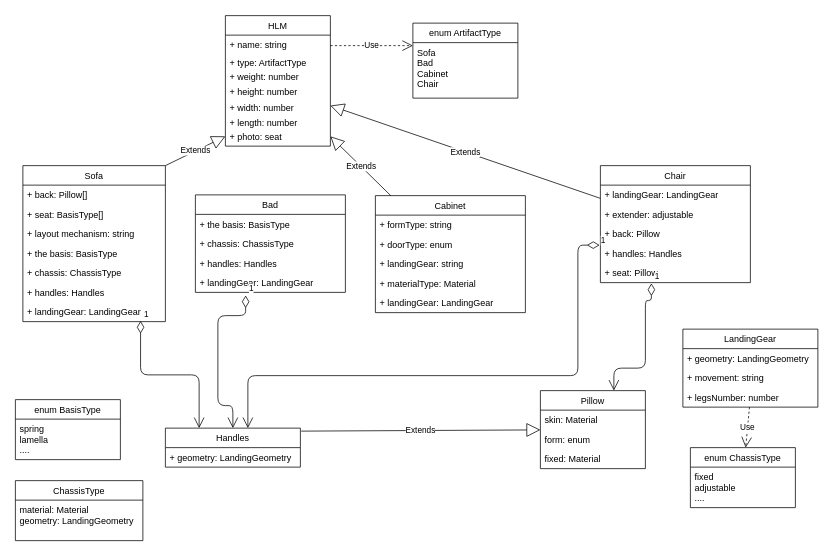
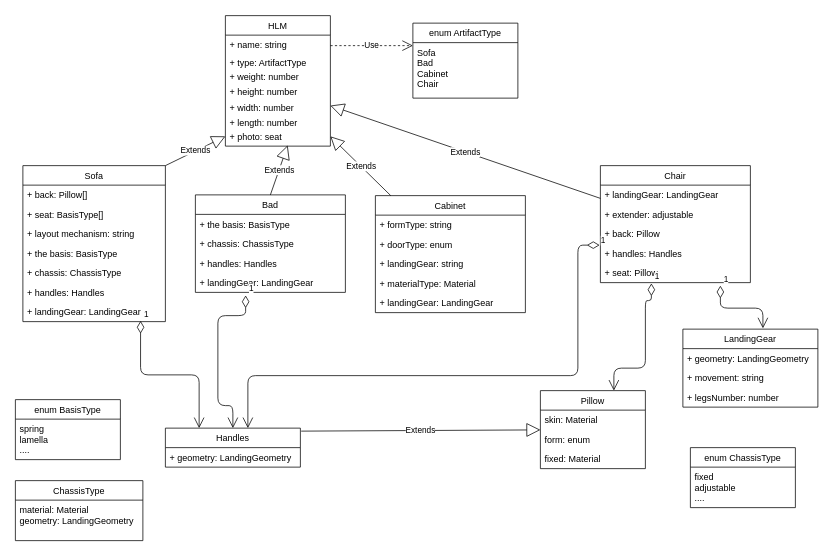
+ <mxCell id="24" value="Extends" style="endArrow=block;endSize=16;endFill=0;html=1;entryX=0.593;entryY=0.962;entryDx=0;entryDy=0;entryPerimeter=0;exitX=0.5;exitY=0;exitDx=0;exitDy=0;" parent="1" source="19" target="9" edge="1"><mxGeometry width="160" relative="1" as="geometry"><mxPoint x="390" y="260" as="sourcePoint" /><mxPoint x="550" y="260" as="targetPoint" /></mxGeometry></mxCell>
+ <mxCell id="50" value="1" style="endArrow=open;html=1;endSize=12;startArrow=diamondThin;startSize=14;startFill=0;edgeStyle=orthogonalEdgeStyle;align=left;verticalAlign=bottom;entryX=0.593;entryY=-0.01;entryDx=0;entryDy=0;entryPerimeter=0;exitX=0.8;exitY=1.154;exitDx=0;exitDy=0;exitPerimeter=0;" parent="1" source="37" target="42" edge="1"><mxGeometry x="-1" y="3" relative="1" as="geometry"><mxPoint x="0" y="580" as="sourcePoint" /><mxPoint x="160" y="580" as="targetPoint" /><Array as="points"><mxPoint x="960" y="410" /><mxPoint x="1017" y="410" /></Array></mxGeometry></mxCell>
- <mxCell id="59" value="Use" style="endArrow=open;endSize=12;dashed=1;html=1;" parent="1" source="45" target="57" edge="1"><mxGeometry width="160" relative="1" as="geometry"><mxPoint x="990" y="620" as="sourcePoint" /><mxPoint x="1150" y="620" as="targetPoint" /></mxGeometry></mxCell>
